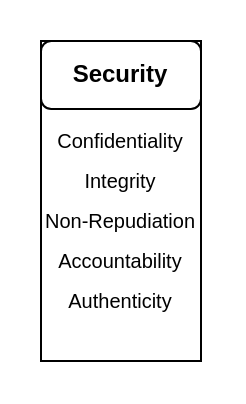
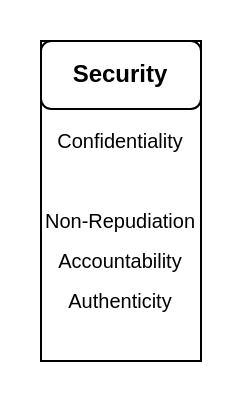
- <mxCell id="4" value="Integrity" style="rounded=0;whiteSpace=wrap;html=1;strokeColor=none;fontSize=10;fillColor=none;" parent="2" vertex="1"><mxGeometry x="0.04" y="60" width="80" height="20" as="geometry" /></mxCell>
